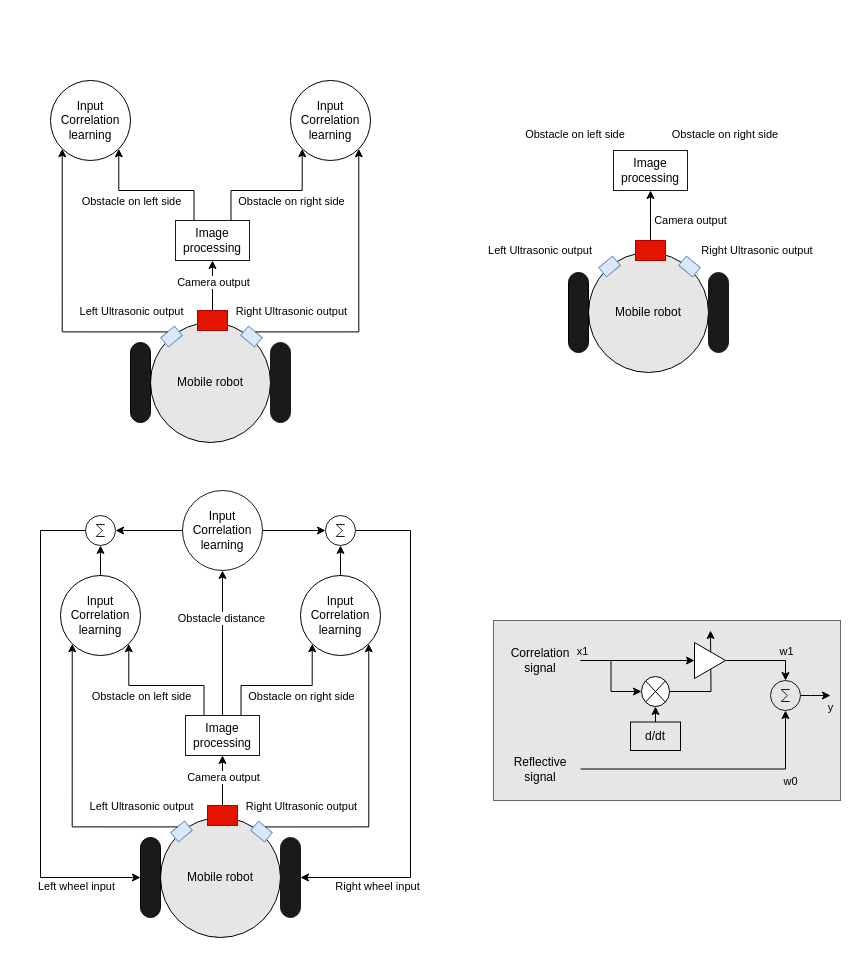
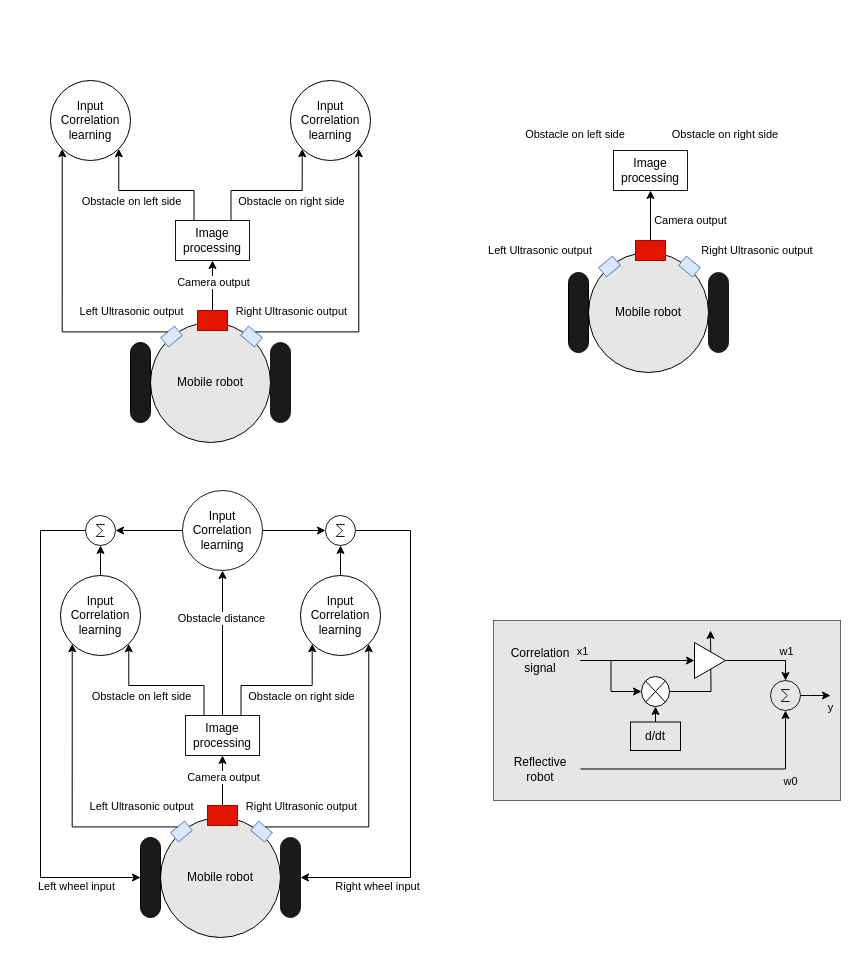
- <mxCell id="81" value="Reflective signal" style="text;html=1;strokeColor=none;fillColor=none;align=center;verticalAlign=middle;whiteSpace=wrap;rounded=0;" parent="1" vertex="1"><mxGeometry x="500" y="750" width="80" height="37" as="geometry" /></mxCell>
+ <mxCell id="81" value="Reflective robot" style="text;html=1;strokeColor=none;fillColor=none;align=center;verticalAlign=middle;whiteSpace=wrap;rounded=0;" parent="1" vertex="1"><mxGeometry x="500" y="750" width="80" height="37" as="geometry" /></mxCell>
